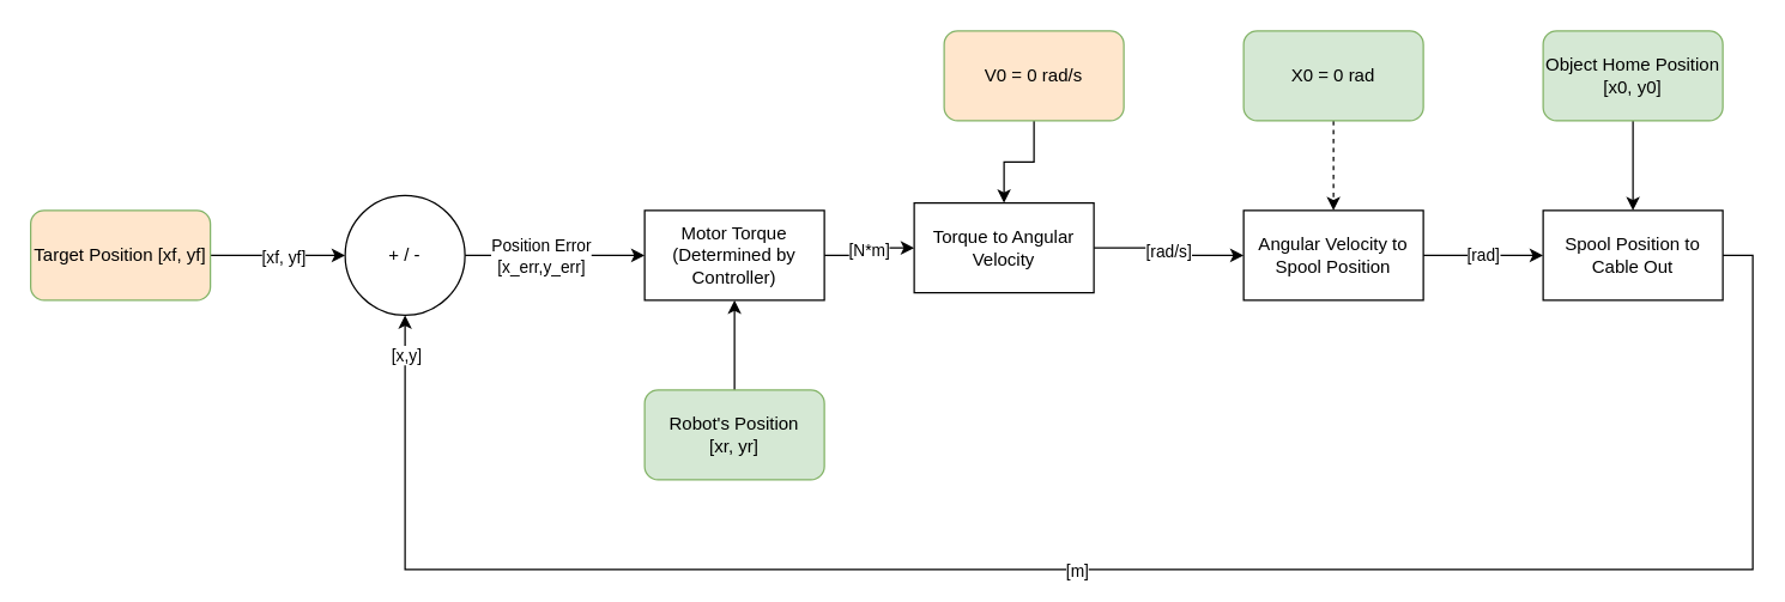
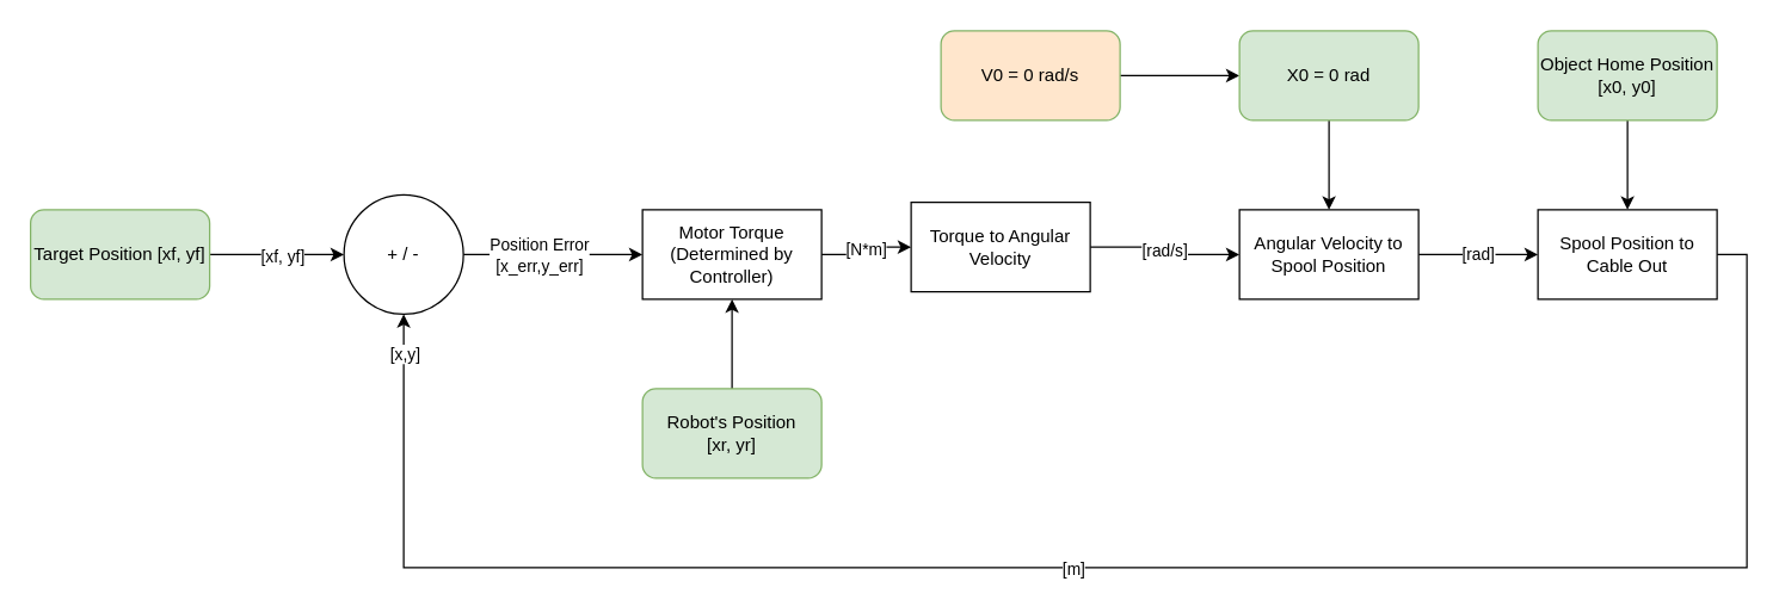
- <mxCell id="12" value="" style="edgeStyle=orthogonalEdgeStyle;rounded=0;orthogonalLoop=1;jettySize=auto;html=1;" edge="1" parent="1" source="13" target="5"><mxGeometry relative="1" as="geometry" /></mxCell>
+ <mxCell id="12" value="" style="edgeStyle=orthogonalEdgeStyle;rounded=0;orthogonalLoop=1;jettySize=auto;html=1;" edge="1" parent="1" source="13" target="17"><mxGeometry relative="1" as="geometry" /></mxCell>
- <mxCell id="16" value="" style="edgeStyle=orthogonalEdgeStyle;rounded=0;orthogonalLoop=1;jettySize=auto;html=1;dashed=1;" edge="1" parent="1" source="17" target="7"><mxGeometry relative="1" as="geometry" /></mxCell>
+ <mxCell id="16" value="" style="edgeStyle=orthogonalEdgeStyle;rounded=0;orthogonalLoop=1;jettySize=auto;html=1;" edge="1" parent="1" source="17" target="7"><mxGeometry relative="1" as="geometry" /></mxCell>
- <mxCell id="22" value="Target Position [xf, yf]" style="rounded=1;whiteSpace=wrap;html=1;fontStyle=0;fillColor=#ffe6cc;strokeColor=#82b366;" vertex="1" parent="1"><mxGeometry x="20" y="140" width="120" height="60" as="geometry" /></mxCell>
+ <mxCell id="22" value="Target Position [xf, yf]" style="rounded=1;whiteSpace=wrap;html=1;fontStyle=0;fillColor=#d5e8d4;strokeColor=#82b366;" vertex="1" parent="1"><mxGeometry x="20" y="140" width="120" height="60" as="geometry" /></mxCell>
